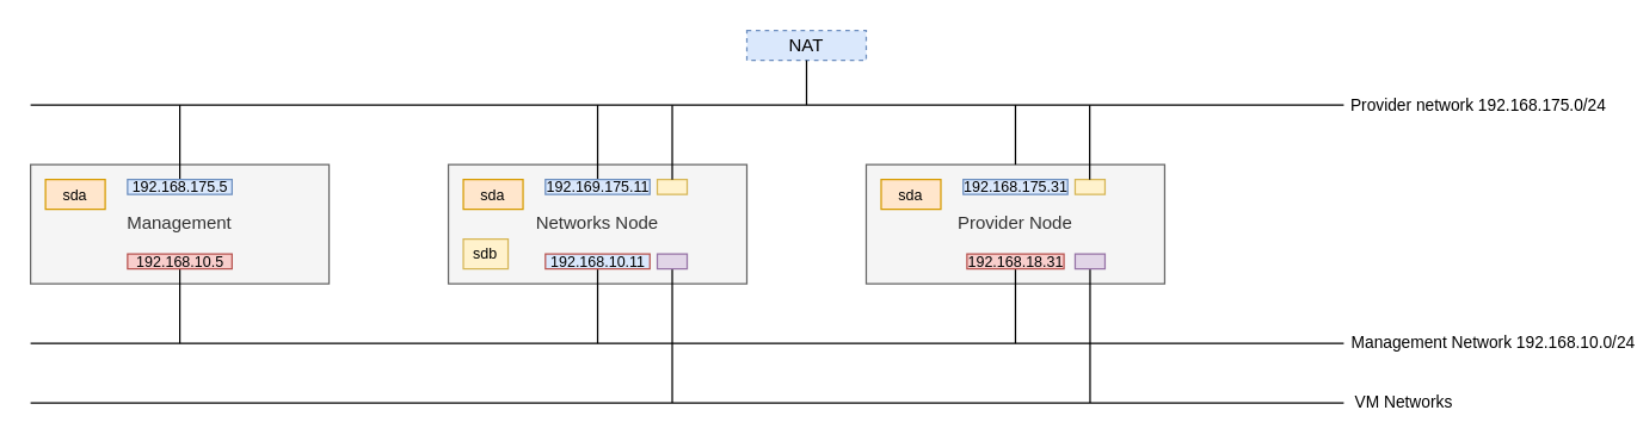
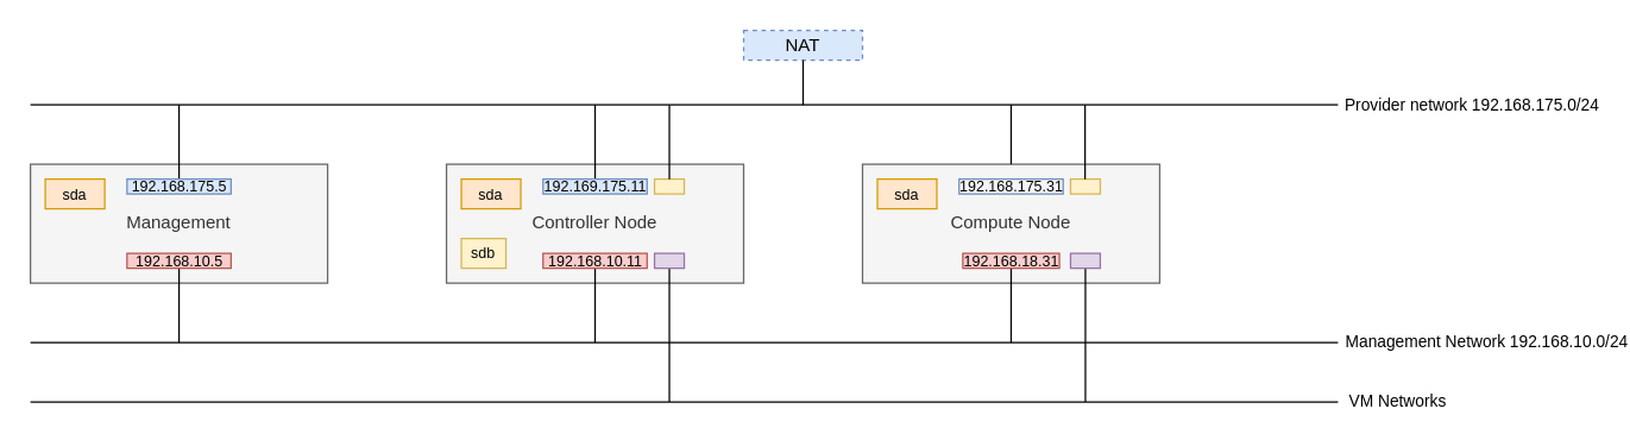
- <mxCell id="14" value="192.168.175.31" style="rounded=0;html=1;fillColor=#dae8fc;strokeColor=#6c8ebf;fontSize=10;" parent="1" vertex="1"><mxGeometry x="645" y="120" width="70" height="10" as="geometry" /></mxCell>
+ <mxCell id="14" value="192.168.175.31" style="rounded=0;html=1;fillColor=#f5f5f5;strokeColor=#6c8ebf;fontSize=10;" parent="1" vertex="1"><mxGeometry x="645" y="120" width="70" height="10" as="geometry" /></mxCell>
- <mxCell id="2" value="Networks Node" style="rounded=0;whiteSpace=wrap;html=1;fillColor=#f5f5f5;strokeColor=#666666;fontColor=#333333;" parent="1" vertex="1"><mxGeometry y="110" width="200" height="80" as="geometry" x="300" /></mxCell>
+ <mxCell id="2" value="Controller Node" style="rounded=0;whiteSpace=wrap;html=1;fillColor=#f5f5f5;strokeColor=#666666;fontColor=#333333;" parent="1" vertex="1"><mxGeometry y="110" width="200" height="80" as="geometry" x="300" /></mxCell>
- <mxCell id="3" value="Provider Node" style="rounded=0;whiteSpace=wrap;html=1;fillColor=#f5f5f5;strokeColor=#666666;fontColor=#333333;" parent="1" vertex="1"><mxGeometry x="580" y="110" width="200" height="80" as="geometry" /></mxCell>
+ <mxCell id="3" value="Compute Node" style="rounded=0;whiteSpace=wrap;html=1;fillColor=#f5f5f5;strokeColor=#666666;fontColor=#333333;" parent="1" vertex="1"><mxGeometry x="580" y="110" width="200" height="80" as="geometry" /></mxCell>
- <mxCell id="15" value="192.168.10.11" style="rounded=0;html=1;fillColor=#dae8fc;strokeColor=#b85450;fontSize=10;" parent="1" vertex="1"><mxGeometry x="365" y="170" width="70" height="10" as="geometry" /></mxCell>
+ <mxCell id="15" value="192.168.10.11" style="rounded=0;html=1;fillColor=#f8cecc;strokeColor=#b85450;fontSize=10;" parent="1" vertex="1"><mxGeometry x="365" y="170" width="70" height="10" as="geometry" /></mxCell>
